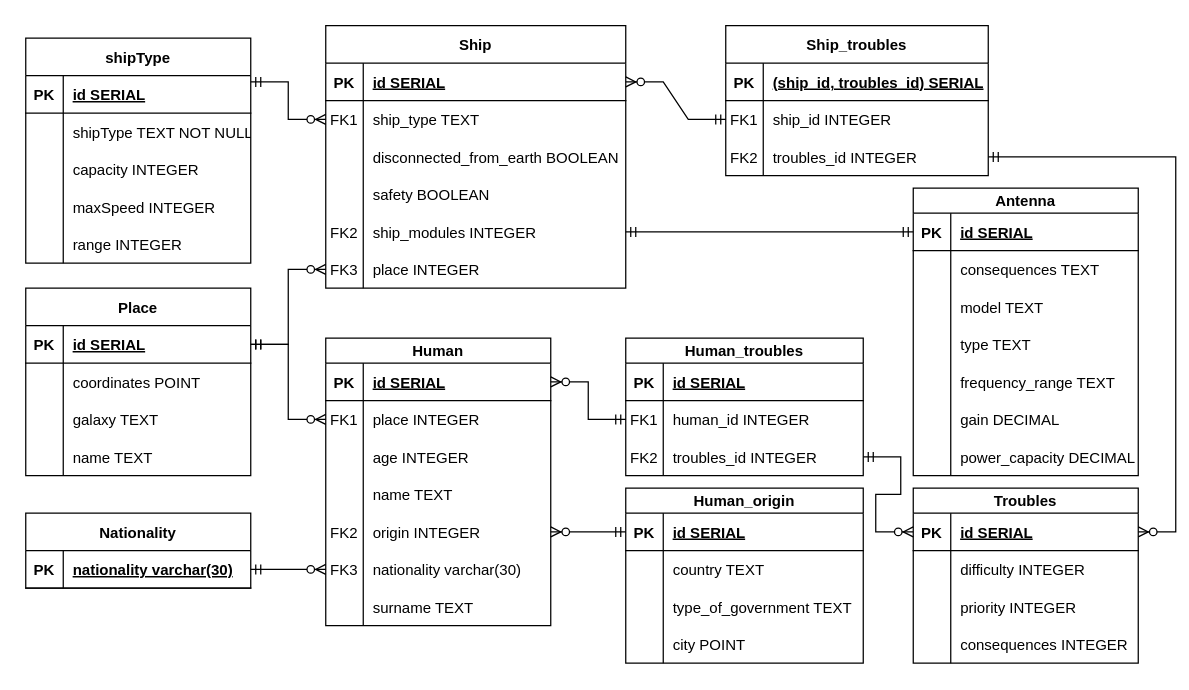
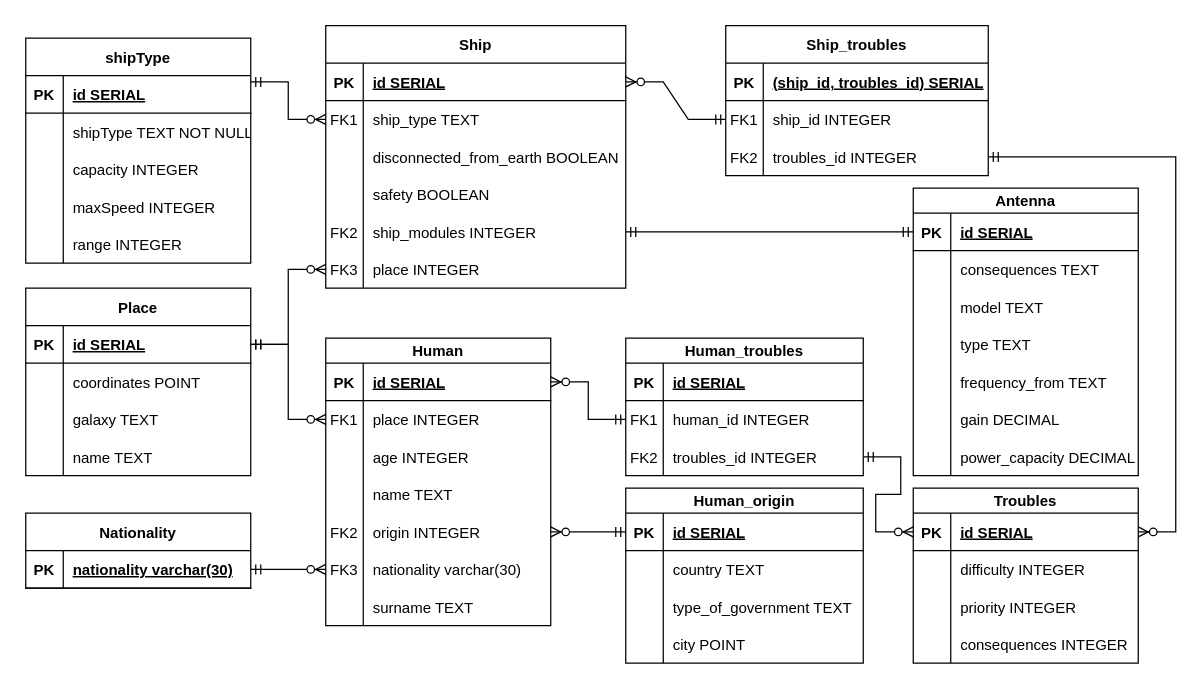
- <mxCell id="108" value="frequency_range TEXT" style="shape=partialRectangle;connectable=0;fillColor=none;top=0;left=0;bottom=0;right=0;align=left;spacingLeft=6;overflow=hidden;" vertex="1" parent="106"><mxGeometry x="30" width="150" height="30" as="geometry"><mxRectangle width="150" height="30" as="alternateBounds" /></mxGeometry></mxCell>
+ <mxCell id="108" value="frequency_from TEXT" style="shape=partialRectangle;connectable=0;fillColor=none;top=0;left=0;bottom=0;right=0;align=left;spacingLeft=6;overflow=hidden;" vertex="1" parent="106"><mxGeometry x="30" width="150" height="30" as="geometry"><mxRectangle width="150" height="30" as="alternateBounds" /></mxGeometry></mxCell>
